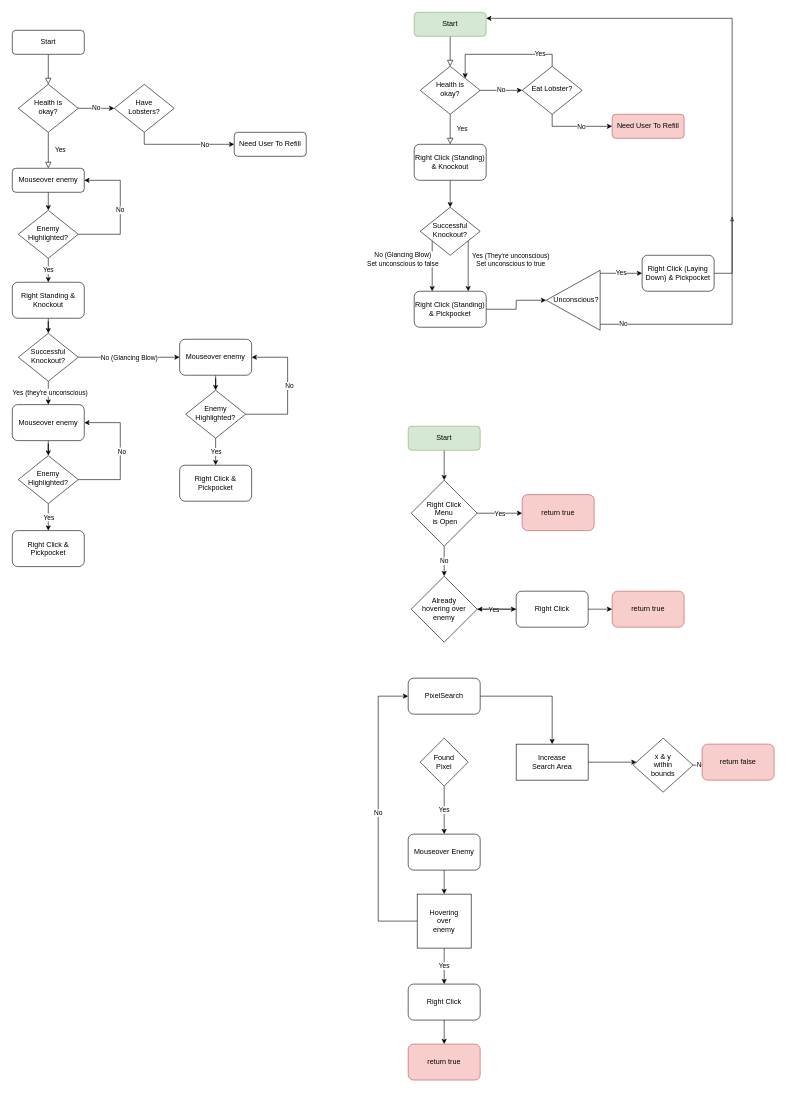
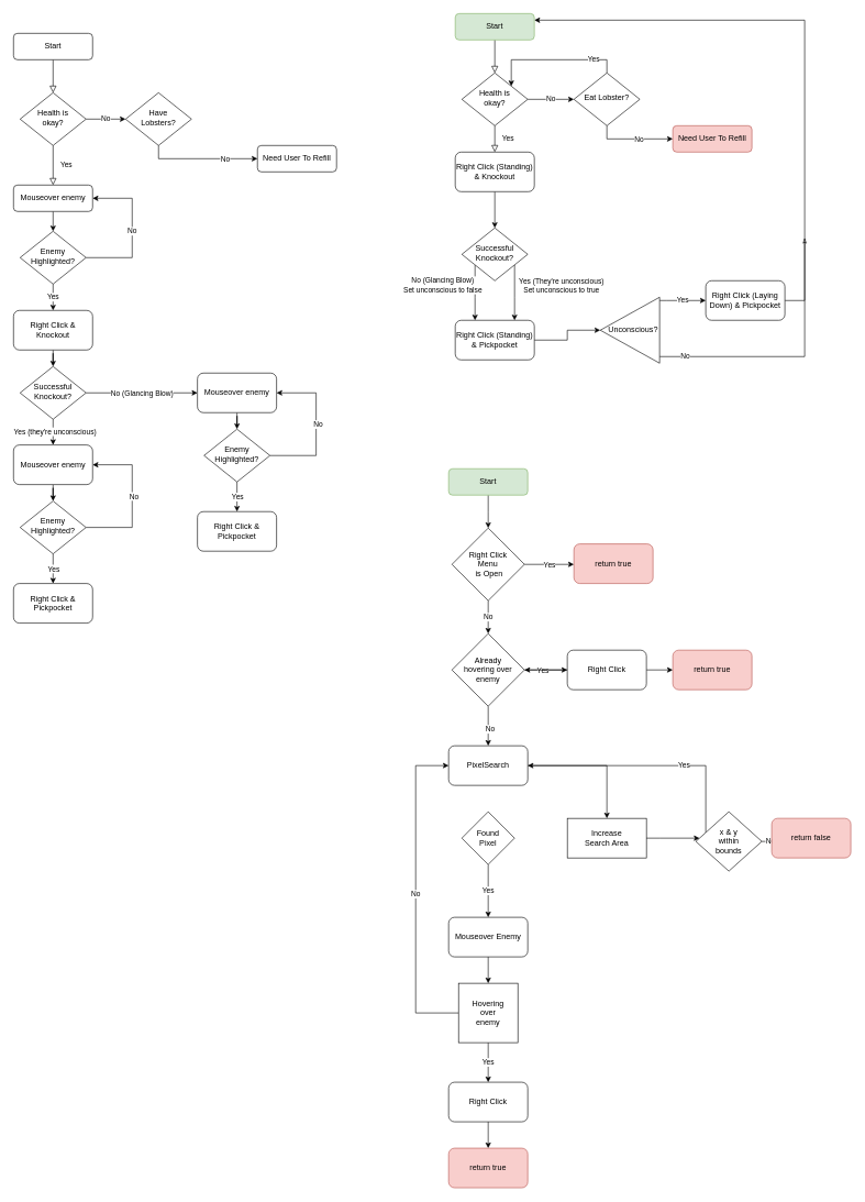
- <mxCell id="50" value="Right Click (Standing) &amp;amp; Knockout" style="rounded=1;whiteSpace=wrap;html=1;" vertex="1" parent="1"><mxGeometry x="690" y="240" width="120" height="60" as="geometry" /></mxCell>
+ <mxCell id="50" value="Right Click (Standing) &amp;amp; Knockout" style="rounded=1;whiteSpace=wrap;html=1;" vertex="1" parent="1"><mxGeometry x="690" y="230" width="120" height="60" as="geometry" /></mxCell>
- <mxCell id="19" value="Right Standing &amp;amp; Knockout" style="rounded=1;whiteSpace=wrap;html=1;" vertex="1" parent="1"><mxGeometry x="20" y="470" width="120" height="60" as="geometry" /></mxCell>
+ <mxCell id="19" value="Right Click &amp;amp; Knockout" style="rounded=1;whiteSpace=wrap;html=1;" vertex="1" parent="1"><mxGeometry x="20" y="470" width="120" height="60" as="geometry" /></mxCell>
+ <mxCell id="60" style="edgeStyle=orthogonalEdgeStyle;rounded=0;orthogonalLoop=1;jettySize=auto;html=1;" edge="1" parent="1" source="64" target="69"><mxGeometry relative="1" as="geometry"><mxPoint x="740" y="1120" as="targetPoint" /></mxGeometry></mxCell>
+ <mxCell id="61" value="No" style="edgeLabel;html=1;align=center;verticalAlign=middle;resizable=0;points=[];" vertex="1" connectable="0" parent="60"><mxGeometry x="0.125" y="2" relative="1" as="geometry"><mxPoint as="offset" /></mxGeometry></mxCell>
+ <mxCell id="77" style="edgeStyle=orthogonalEdgeStyle;rounded=0;orthogonalLoop=1;jettySize=auto;html=1;" edge="1" parent="1" source="82" target="69"><mxGeometry relative="1" as="geometry"><mxPoint x="920" y="1220" as="targetPoint" /><Array as="points"><mxPoint x="1070" y="1160" /></Array></mxGeometry></mxCell>
+ <mxCell id="78" value="Yes" style="edgeLabel;html=1;align=center;verticalAlign=middle;resizable=0;points=[];" vertex="1" connectable="0" parent="77"><mxGeometry x="-0.271" y="-2" relative="1" as="geometry"><mxPoint as="offset" /></mxGeometry></mxCell>
